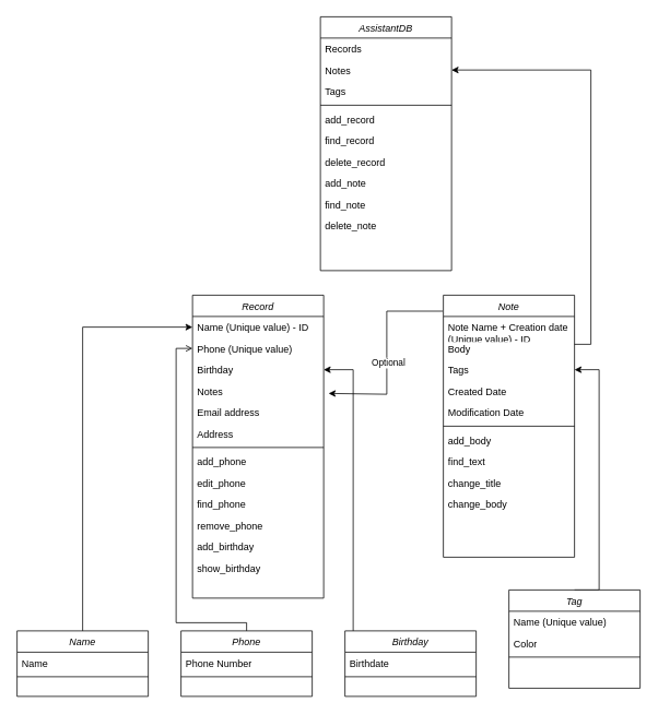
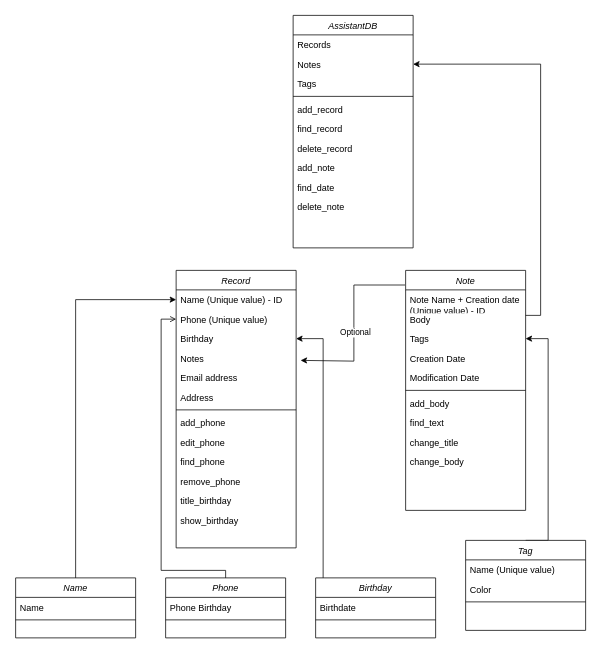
- <mxCell id="37" value="find_note&#10;" style="text;align=left;verticalAlign=top;spacingLeft=4;spacingRight=4;overflow=hidden;rotatable=0;points=[[0,0.5],[1,0.5]];portConstraint=eastwest;" parent="28" vertex="1"><mxGeometry y="216" width="160" height="26" as="geometry" /></mxCell>
+ <mxCell id="37" value="find_date&#10;" style="text;align=left;verticalAlign=top;spacingLeft=4;spacingRight=4;overflow=hidden;rotatable=0;points=[[0,0.5],[1,0.5]];portConstraint=eastwest;" parent="28" vertex="1"><mxGeometry y="216" width="160" height="26" as="geometry" /></mxCell>
- <mxCell id="46" value="Created Date" style="text;align=left;verticalAlign=top;spacingLeft=4;spacingRight=4;overflow=hidden;rotatable=0;points=[[0,0.5],[1,0.5]];portConstraint=eastwest;" parent="42" vertex="1"><mxGeometry y="104" width="160" height="26" as="geometry" /></mxCell>
+ <mxCell id="46" value="Creation Date" style="text;align=left;verticalAlign=top;spacingLeft=4;spacingRight=4;overflow=hidden;rotatable=0;points=[[0,0.5],[1,0.5]];portConstraint=eastwest;" parent="42" vertex="1"><mxGeometry y="104" width="160" height="26" as="geometry" /></mxCell>
- <mxCell id="26" value="add_birthday" style="text;align=left;verticalAlign=top;spacingLeft=4;spacingRight=4;overflow=hidden;rotatable=0;points=[[0,0.5],[1,0.5]];portConstraint=eastwest;" parent="14" vertex="1"><mxGeometry y="294" width="160" height="26" as="geometry" /></mxCell>
+ <mxCell id="26" value="title_birthday" style="text;align=left;verticalAlign=top;spacingLeft=4;spacingRight=4;overflow=hidden;rotatable=0;points=[[0,0.5],[1,0.5]];portConstraint=eastwest;" parent="14" vertex="1"><mxGeometry y="294" width="160" height="26" as="geometry" /></mxCell>
- <mxCell id="8" value="Phone Number" style="text;align=left;verticalAlign=top;spacingLeft=4;spacingRight=4;overflow=hidden;rotatable=0;points=[[0,0.5],[1,0.5]];portConstraint=eastwest;rounded=0;shadow=0;html=0;" parent="7" vertex="1"><mxGeometry y="26" width="160" height="26" as="geometry" /></mxCell>
+ <mxCell id="8" value="Phone Birthday" style="text;align=left;verticalAlign=top;spacingLeft=4;spacingRight=4;overflow=hidden;rotatable=0;points=[[0,0.5],[1,0.5]];portConstraint=eastwest;rounded=0;shadow=0;html=0;" parent="7" vertex="1"><mxGeometry y="26" width="160" height="26" as="geometry" /></mxCell>
